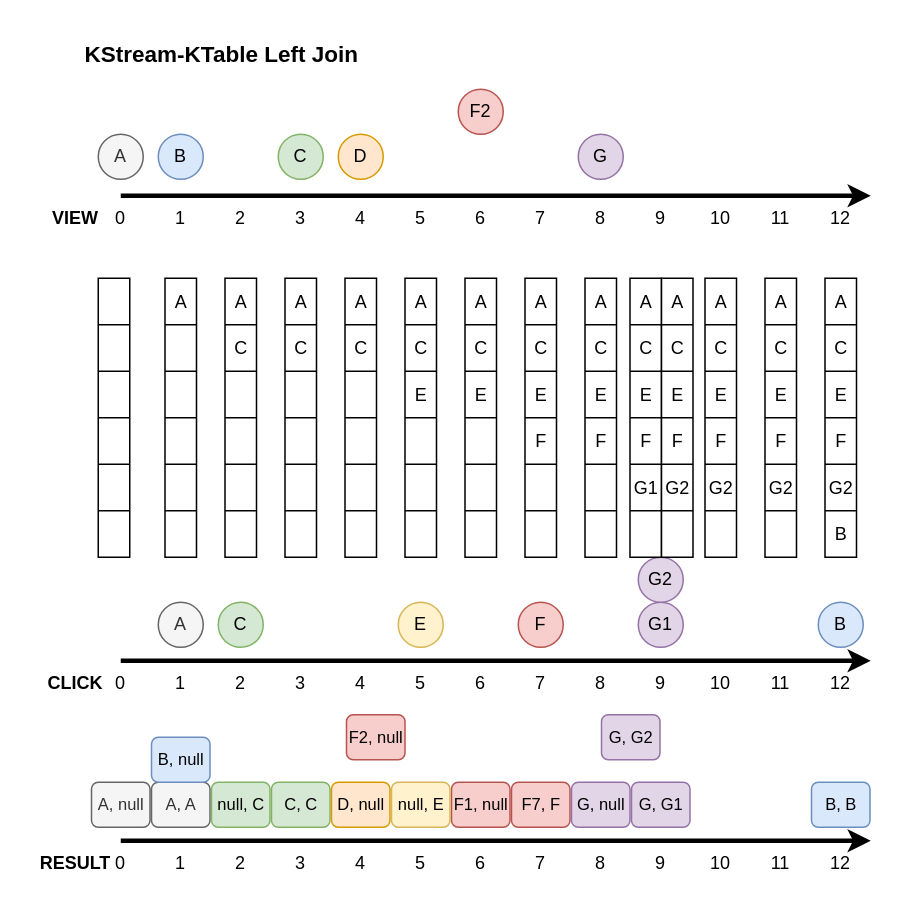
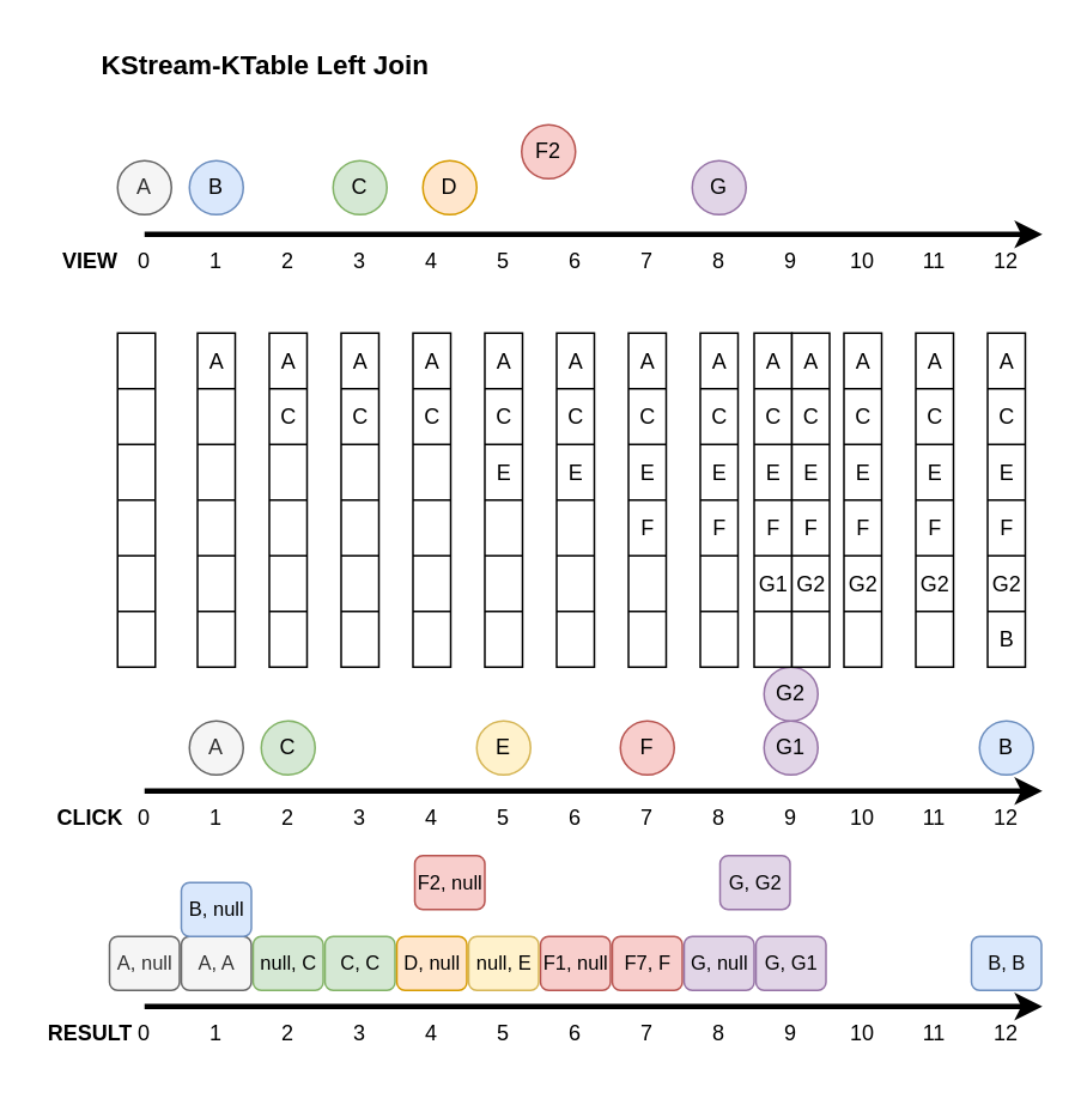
- <mxCell id="40" value="F2" style="ellipse;whiteSpace=wrap;html=1;aspect=fixed;fillColor=#f8cecc;strokeColor=#b85450;" parent="1" vertex="1"><mxGeometry x="305" y="59" width="30" height="30" as="geometry" /></mxCell>
+ <mxCell id="40" value="F2" style="ellipse;whiteSpace=wrap;html=1;aspect=fixed;fillColor=#f8cecc;strokeColor=#b85450;" parent="1" vertex="1"><mxGeometry x="290" y="69" width="30" height="30" as="geometry" /></mxCell>
- <mxCell id="38" value="D" style="ellipse;whiteSpace=wrap;html=1;aspect=fixed;fillColor=#ffe6cc;strokeColor=#d79b00;" parent="1" vertex="1"><mxGeometry x="225" y="89" width="30" height="30" as="geometry" /></mxCell>
+ <mxCell id="38" value="D" style="ellipse;whiteSpace=wrap;html=1;aspect=fixed;fillColor=#ffe6cc;strokeColor=#d79b00;" parent="1" vertex="1"><mxGeometry x="235" y="89" width="30" height="30" as="geometry" /></mxCell>
